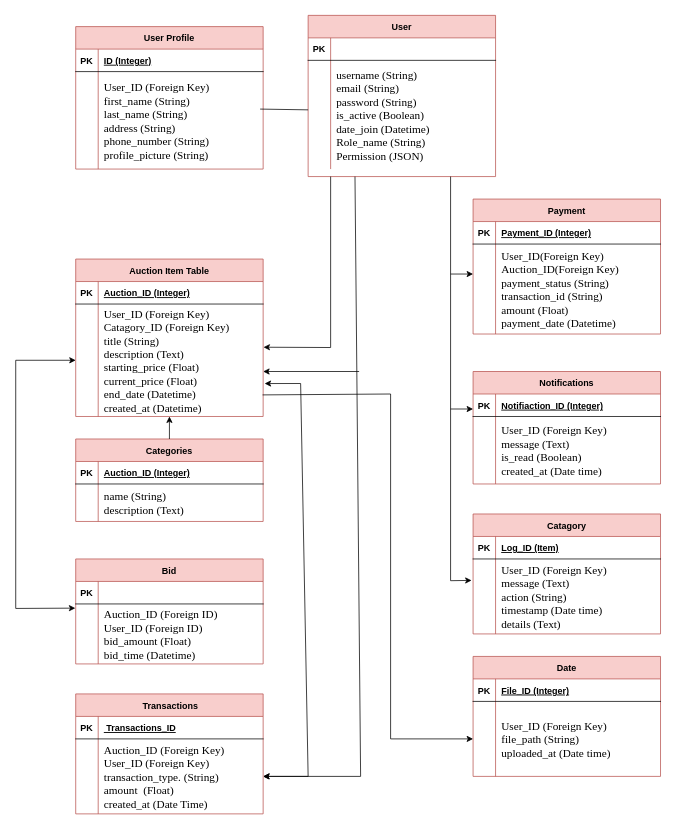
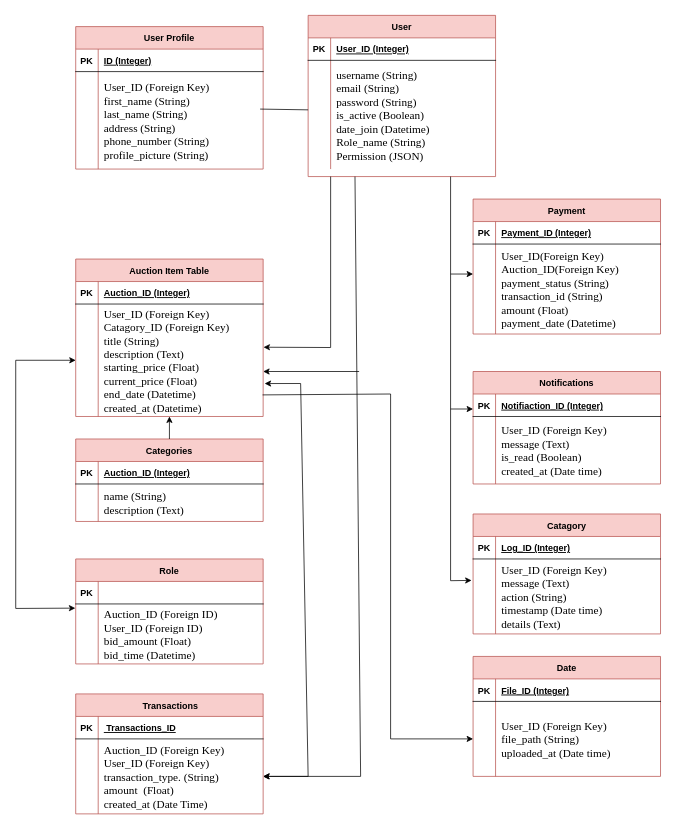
+ <mxCell id="5" value="User_ID (Integer)" style="shape=partialRectangle;overflow=hidden;connectable=0;fillColor=none;top=0;left=0;bottom=0;right=0;align=left;spacingLeft=6;fontStyle=5;" parent="3" vertex="1"><mxGeometry x="30" width="220" height="30" as="geometry"><mxRectangle width="220" height="30" as="alternateBounds" /></mxGeometry></mxCell>
- <mxCell id="53" value="Log_ID (Item)" style="shape=partialRectangle;overflow=hidden;connectable=0;fillColor=none;top=0;left=0;bottom=0;right=0;align=left;spacingLeft=6;fontStyle=5;" parent="51" vertex="1"><mxGeometry x="30" width="220" height="30" as="geometry"><mxRectangle width="220" height="30" as="alternateBounds" /></mxGeometry></mxCell>
+ <mxCell id="53" value="Log_ID (Integer)" style="shape=partialRectangle;overflow=hidden;connectable=0;fillColor=none;top=0;left=0;bottom=0;right=0;align=left;spacingLeft=6;fontStyle=5;" parent="51" vertex="1"><mxGeometry x="30" width="220" height="30" as="geometry"><mxRectangle width="220" height="30" as="alternateBounds" /></mxGeometry></mxCell>
- <mxCell id="16" value="Bid" style="shape=table;startSize=30;container=1;collapsible=1;childLayout=tableLayout;fixedRows=1;rowLines=0;fontStyle=1;align=center;resizeLast=1;fillColor=#f8cecc;strokeColor=#b85450;" parent="1" vertex="1"><mxGeometry x="100" y="745" width="250" height="140" as="geometry" /></mxCell>
+ <mxCell id="16" value="Role" style="shape=table;startSize=30;container=1;collapsible=1;childLayout=tableLayout;fixedRows=1;rowLines=0;fontStyle=1;align=center;resizeLast=1;fillColor=#f8cecc;strokeColor=#b85450;" parent="1" vertex="1"><mxGeometry x="100" y="745" width="250" height="140" as="geometry" /></mxCell>
